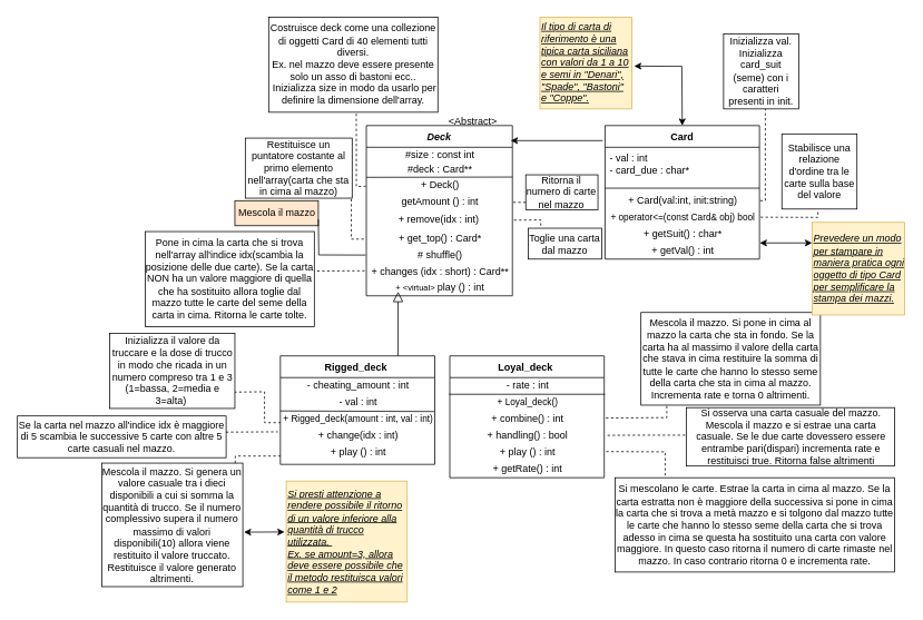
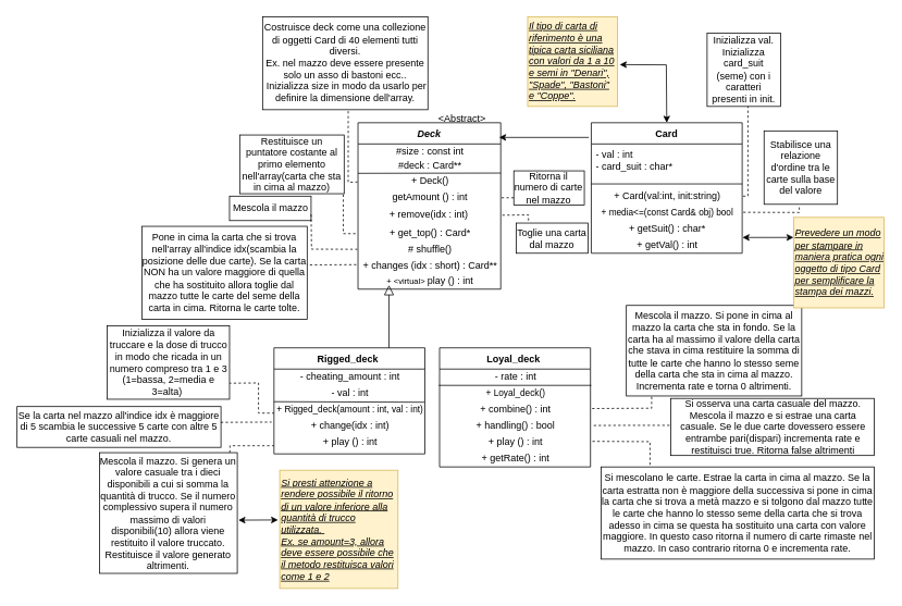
- <mxCell id="23" value="- val : int&#10;- card_due : char*" style="text;align=left;verticalAlign=top;spacingLeft=4;spacingRight=4;overflow=hidden;rotatable=0;points=[[0,0.5],[1,0.5]];portConstraint=eastwest;rounded=0;" parent="22" vertex="1"><mxGeometry y="26" width="185" height="44" as="geometry" /></mxCell>
+ <mxCell id="23" value="- val : int&#10;- card_suit : char*" style="text;align=left;verticalAlign=top;spacingLeft=4;spacingRight=4;overflow=hidden;rotatable=0;points=[[0,0.5],[1,0.5]];portConstraint=eastwest;rounded=0;" parent="22" vertex="1"><mxGeometry y="26" width="185" height="44" as="geometry" /></mxCell>
- <mxCell id="41" value="Mescola il mazzo" style="rounded=0;whiteSpace=wrap;html=1;fillColor=#ffe6cc;" parent="1" vertex="1"><mxGeometry x="280.5" y="240" width="100" height="30" as="geometry" /></mxCell>
+ <mxCell id="41" value="Mescola il mazzo" style="rounded=0;whiteSpace=wrap;html=1;" parent="1" vertex="1"><mxGeometry x="280.5" y="240" width="100" height="30" as="geometry" /></mxCell>
- <mxCell id="26" value="&lt;font style=&quot;font-size: 11px;&quot;&gt;+ operator&amp;lt;=(const Card&amp;amp; obj) bool&lt;/font&gt;" style="text;html=1;align=center;verticalAlign=middle;resizable=0;points=[];autosize=1;strokeColor=none;fillColor=none;rounded=0;" parent="22" vertex="1"><mxGeometry y="100" width="185" height="20" as="geometry" /></mxCell>
+ <mxCell id="26" value="&lt;font style=&quot;font-size: 11px;&quot;&gt;+ media&amp;lt;=(const Card&amp;amp; obj) bool&lt;/font&gt;" style="text;html=1;align=center;verticalAlign=middle;resizable=0;points=[];autosize=1;strokeColor=none;fillColor=none;rounded=0;" parent="22" vertex="1"><mxGeometry y="100" width="185" height="20" as="geometry" /></mxCell>
- <mxCell id="72" value="" style="endArrow=none;dashed=0;html=1;rounded=0;entryX=-0.005;entryY=0.458;entryDx=0;entryDy=0;entryPerimeter=0;exitX=1;exitY=0.75;exitDx=0;exitDy=0;" edge="1" parent="1" source="41" target="10"><mxGeometry width="50" height="50" relative="1" as="geometry"><mxPoint x="311" y="346" as="sourcePoint" /><mxPoint x="361" y="296" as="targetPoint" /><Array as="points"><mxPoint x="381" y="305" /></Array></mxGeometry></mxCell>
+ <mxCell id="72" value="" style="endArrow=none;dashed=1;html=1;rounded=0;entryX=-0.005;entryY=0.458;entryDx=0;entryDy=0;entryPerimeter=0;exitX=1;exitY=0.75;exitDx=0;exitDy=0;" edge="1" parent="1" source="41" target="10"><mxGeometry width="50" height="50" relative="1" as="geometry"><mxPoint x="311" y="346" as="sourcePoint" /><mxPoint x="361" y="296" as="targetPoint" /><Array as="points"><mxPoint x="381" y="305" /></Array></mxGeometry></mxCell>
